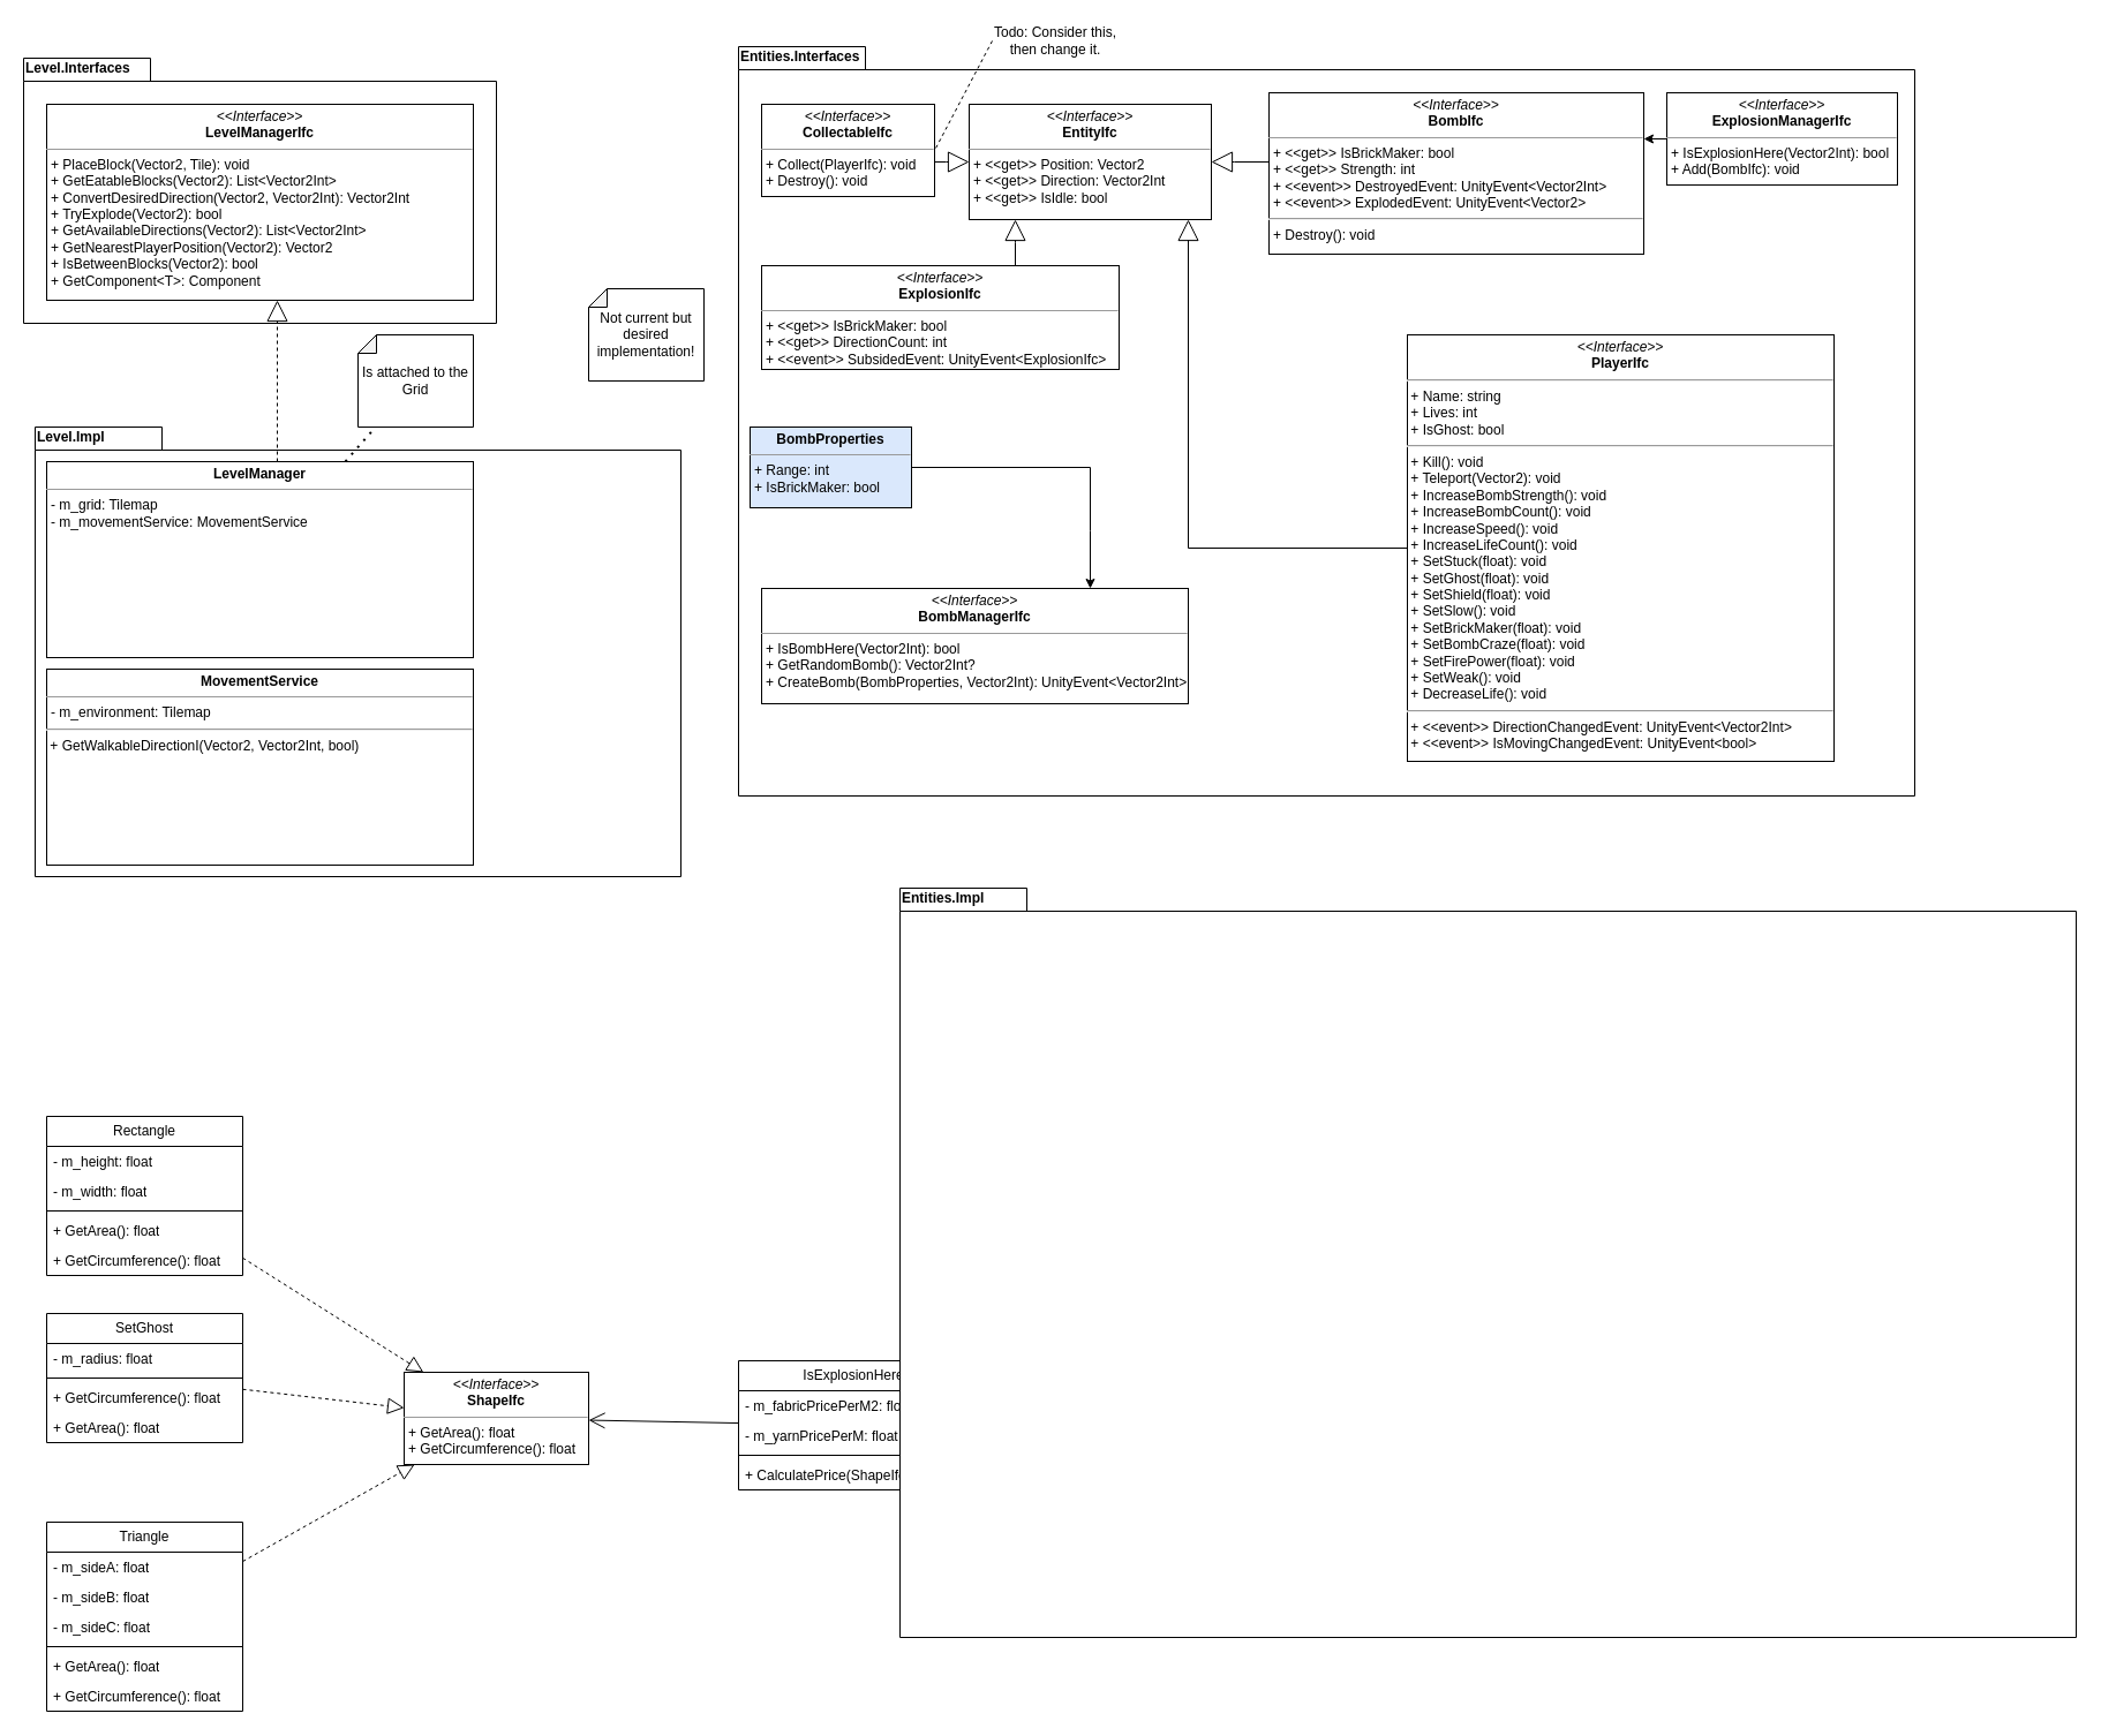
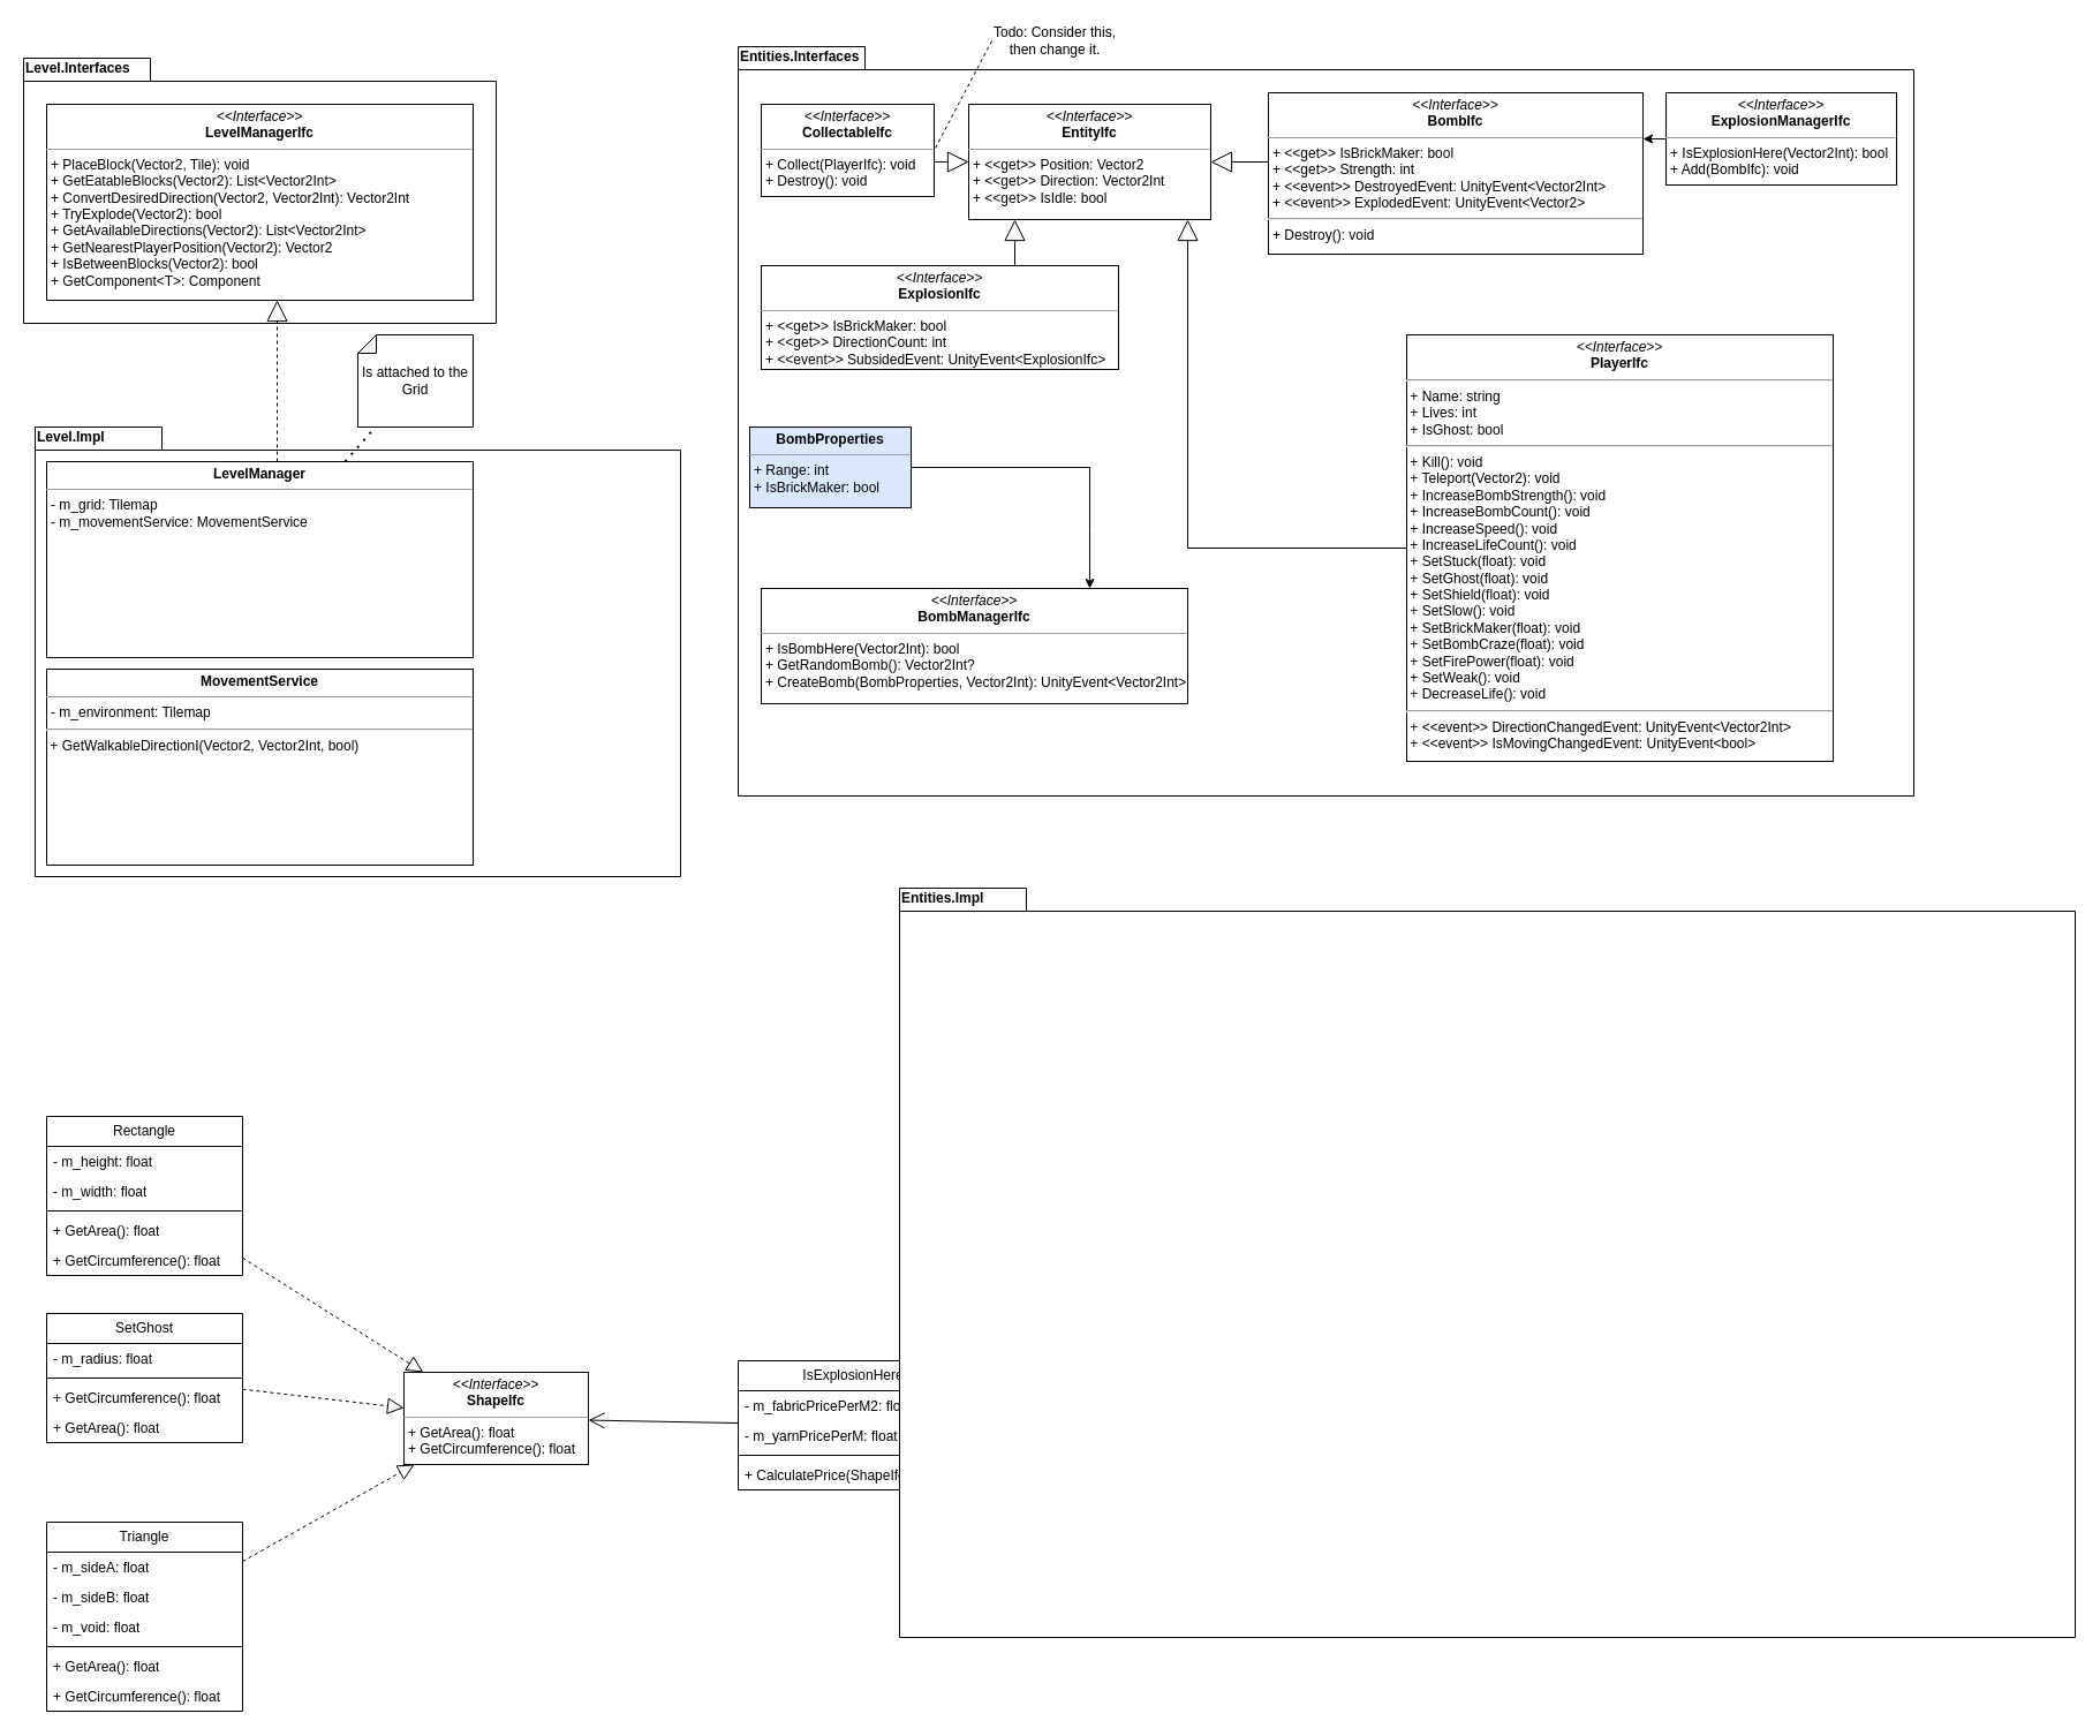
- <mxCell id="23" value="Not current but desired implementation!" style="shape=note;whiteSpace=wrap;html=1;backgroundOutline=1;darkOpacity=0.05;size=16;direction=north;" vertex="1" parent="1"><mxGeometry x="510" y="250" width="100" height="80" as="geometry" /></mxCell>
- <mxCell id="37" value="- m_sideC: float" style="text;strokeColor=none;fillColor=none;align=left;verticalAlign=top;spacingLeft=4;spacingRight=4;overflow=hidden;rotatable=0;points=[[0,0.5],[1,0.5]];portConstraint=eastwest;whiteSpace=wrap;html=1;" vertex="1" parent="34"><mxGeometry y="78" width="170" height="26" as="geometry" /></mxCell>
+ <mxCell id="37" value="- m_void: float" style="text;strokeColor=none;fillColor=none;align=left;verticalAlign=top;spacingLeft=4;spacingRight=4;overflow=hidden;rotatable=0;points=[[0,0.5],[1,0.5]];portConstraint=eastwest;whiteSpace=wrap;html=1;" vertex="1" parent="34"><mxGeometry y="78" width="170" height="26" as="geometry" /></mxCell>
